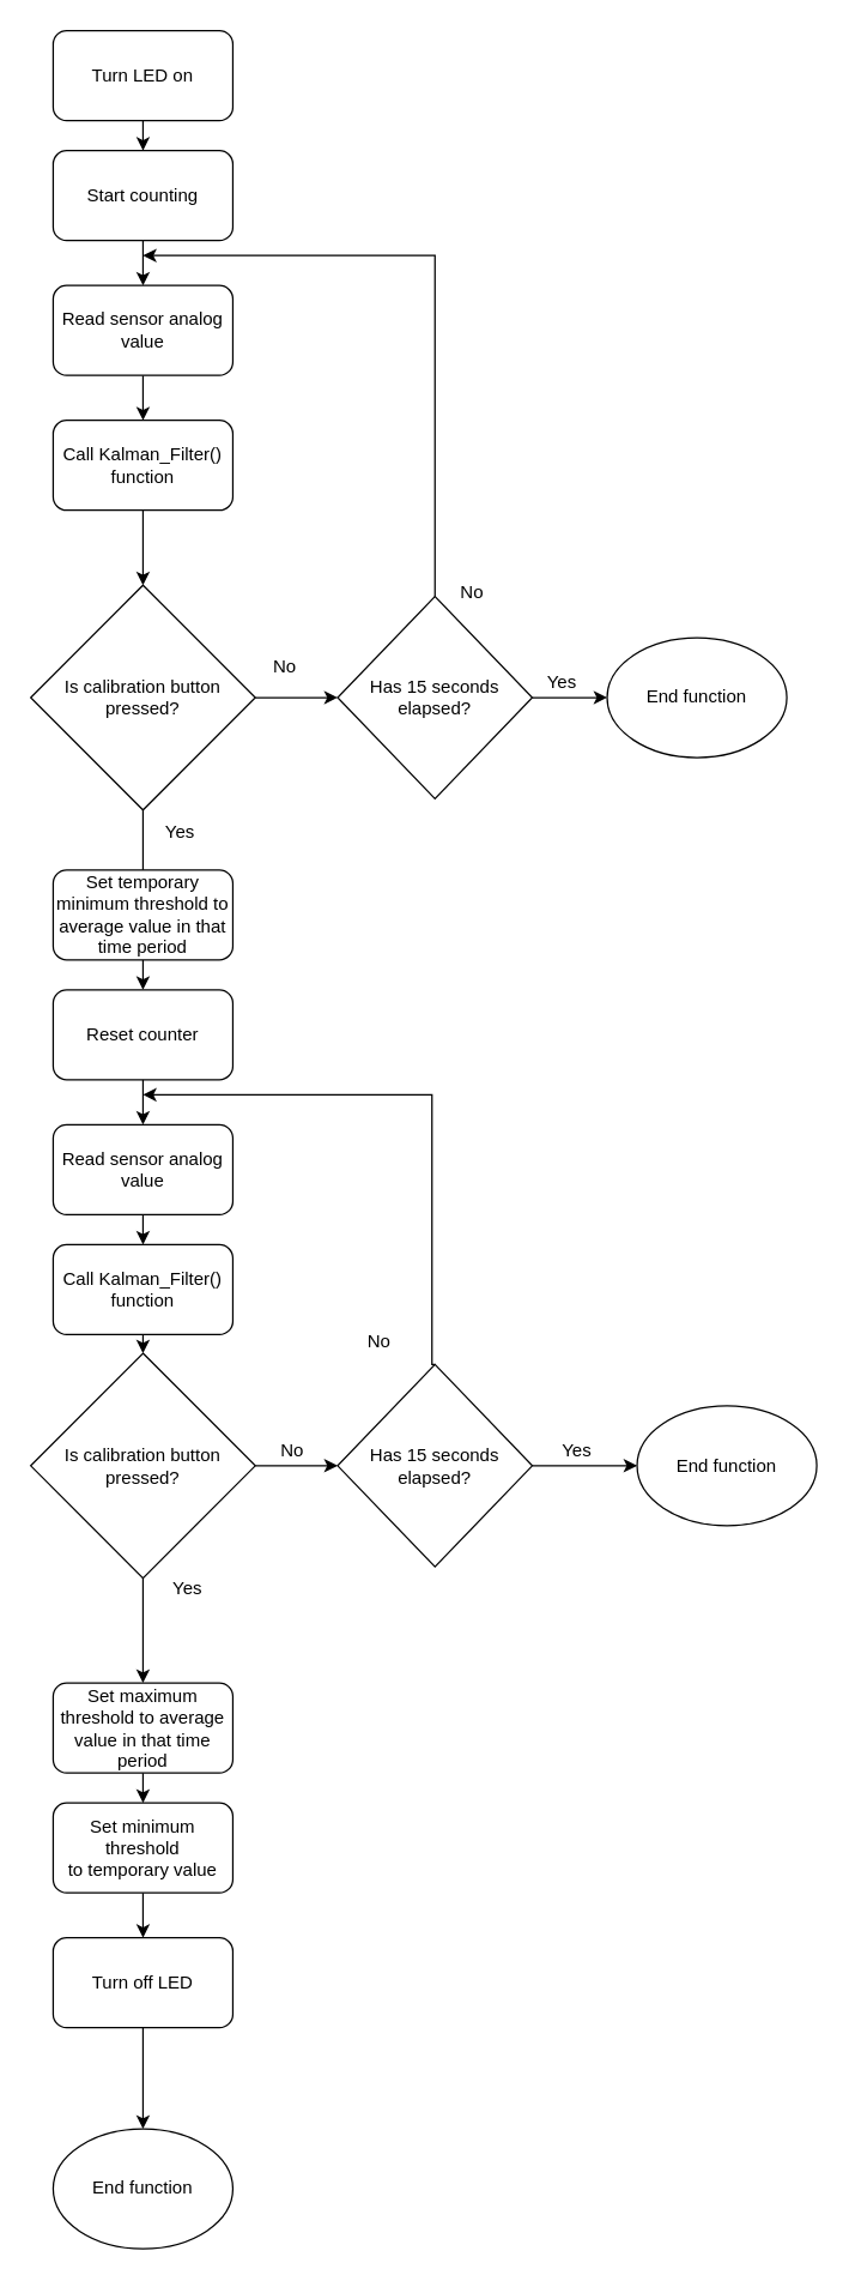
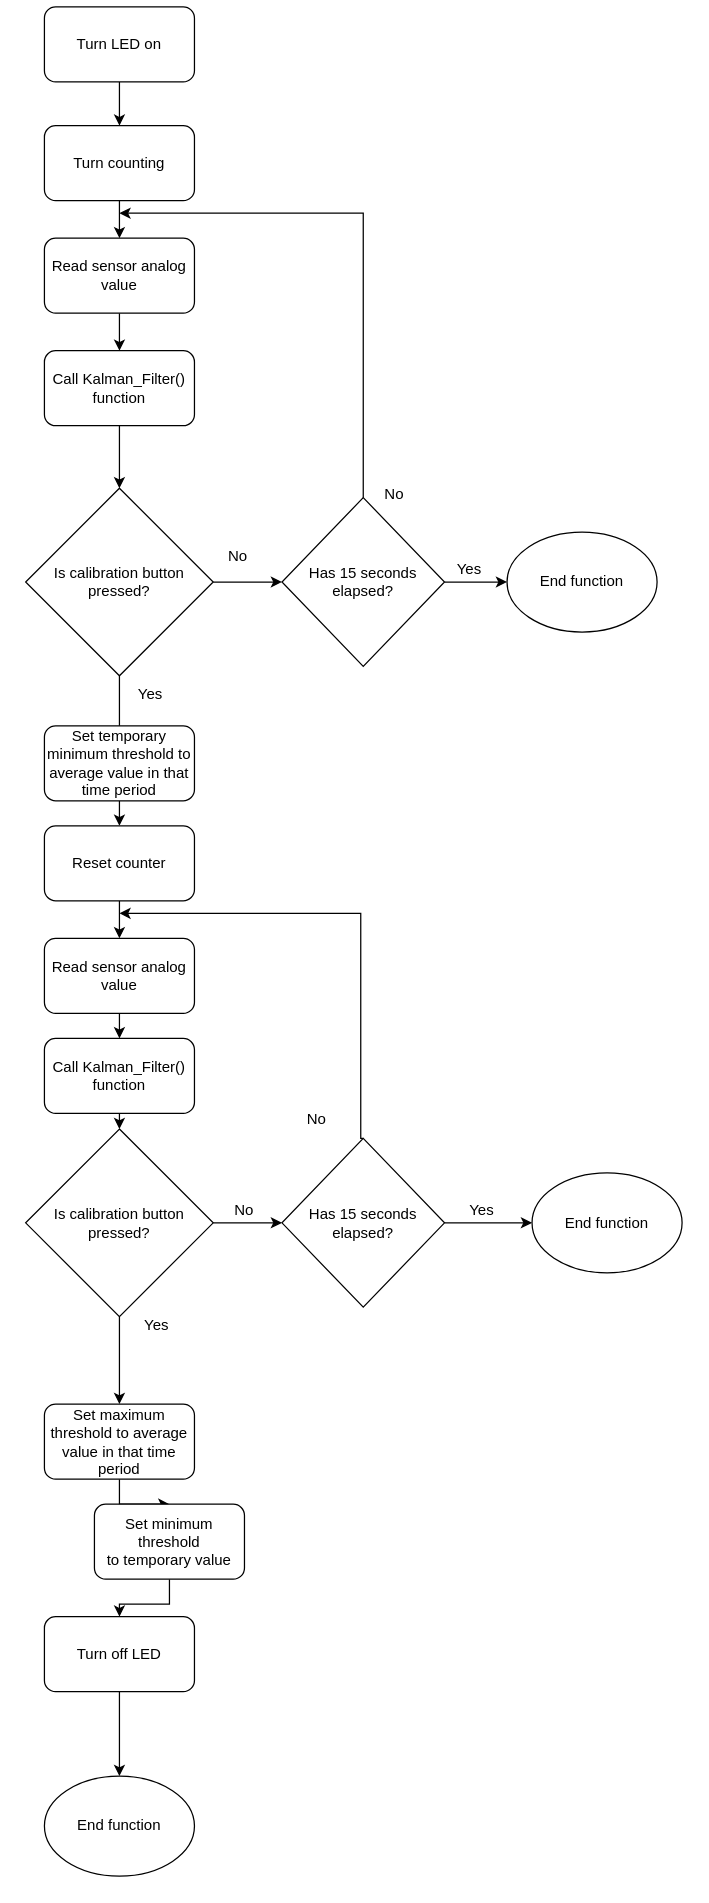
- <mxCell id="3" value="Turn LED on" style="rounded=1;whiteSpace=wrap;html=1;" parent="1" vertex="1"><mxGeometry x="35" y="20" width="120" height="60" as="geometry" /></mxCell>
+ <mxCell id="3" value="Turn LED on" style="rounded=1;whiteSpace=wrap;html=1;" parent="1" vertex="1"><mxGeometry x="35" y="5" width="120" height="60" as="geometry" /></mxCell>
- <mxCell id="10" value="Start counting" style="rounded=1;whiteSpace=wrap;html=1;" parent="1" vertex="1"><mxGeometry x="35" y="100" width="120" height="60" as="geometry" /></mxCell>
+ <mxCell id="10" value="Turn counting" style="rounded=1;whiteSpace=wrap;html=1;" parent="1" vertex="1"><mxGeometry x="35" y="100" width="120" height="60" as="geometry" /></mxCell>
- <mxCell id="26" value="Set minimum threshold to&amp;nbsp;temporary value" style="rounded=1;whiteSpace=wrap;html=1;" parent="1" vertex="1"><mxGeometry x="35" y="1202.5" width="120" height="60" as="geometry" /></mxCell>
+ <mxCell id="26" value="Set minimum threshold to&amp;nbsp;temporary value" style="rounded=1;whiteSpace=wrap;html=1;" parent="1" vertex="1"><mxGeometry x="75" y="1202.5" width="120" height="60" as="geometry" /></mxCell>
